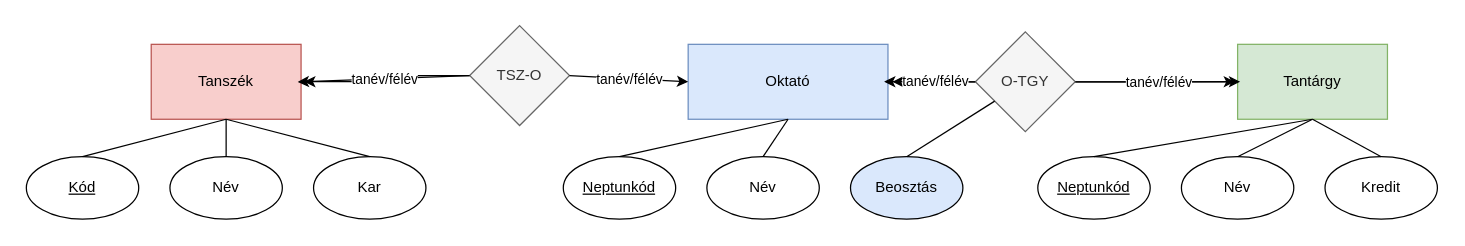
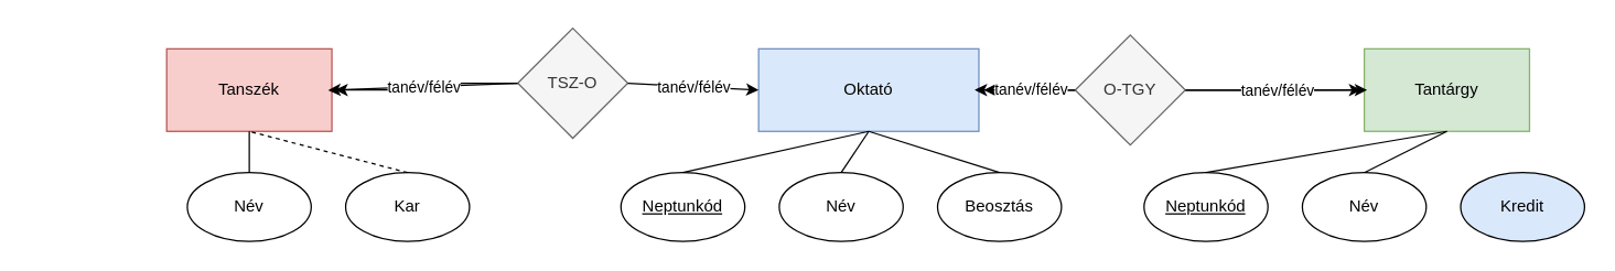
- <mxCell id="19" value="" style="endArrow=none;html=1;rounded=0;exitX=0.5;exitY=0;exitDx=0;exitDy=0;" parent="1" source="15" target="9" edge="1"><mxGeometry width="50" height="50" relative="1" as="geometry"><mxPoint x="370" y="195" as="sourcePoint" /><mxPoint x="420" y="145" as="targetPoint" /></mxGeometry></mxCell>
+ <mxCell id="19" value="" style="endArrow=none;html=1;rounded=0;entryX=0.5;entryY=1;entryDx=0;entryDy=0;exitX=0.5;exitY=0;exitDx=0;exitDy=0;" parent="1" source="15" target="3" edge="1"><mxGeometry width="50" height="50" relative="1" as="geometry"><mxPoint x="370" y="195" as="sourcePoint" /><mxPoint x="420" y="145" as="targetPoint" /></mxGeometry></mxCell>
- <mxCell id="22" value="" style="endArrow=none;html=1;rounded=0;entryX=0.5;entryY=1;entryDx=0;entryDy=0;exitX=0.5;exitY=0;exitDx=0;exitDy=0;" parent="1" source="12" target="2" edge="1"><mxGeometry width="50" height="50" relative="1" as="geometry"><mxPoint x="370" y="195" as="sourcePoint" /><mxPoint x="420" y="145" as="targetPoint" /></mxGeometry></mxCell>
+ <mxCell id="22" value="" style="endArrow=none;html=1;rounded=0;entryX=0.5;entryY=1;entryDx=0;entryDy=0;exitX=0.5;exitY=0;exitDx=0;exitDy=0;dashed=1;" parent="1" source="12" target="2" edge="1"><mxGeometry width="50" height="50" relative="1" as="geometry"><mxPoint x="370" y="195" as="sourcePoint" /><mxPoint x="420" y="145" as="targetPoint" /></mxGeometry></mxCell>
- <mxCell id="26" value="" style="endArrow=none;html=1;rounded=0;entryX=0.5;entryY=0;entryDx=0;entryDy=0;exitX=0.5;exitY=1;exitDx=0;exitDy=0;" parent="1" source="4" target="16" edge="1"><mxGeometry width="50" height="50" relative="1" as="geometry"><mxPoint x="755" y="155" as="sourcePoint" /><mxPoint x="640" y="125" as="targetPoint" /></mxGeometry></mxCell>
- <mxCell id="24" value="" style="endArrow=none;html=1;rounded=0;entryX=0.5;entryY=1;entryDx=0;entryDy=0;exitX=0.5;exitY=0;exitDx=0;exitDy=0;" parent="1" source="10" target="2" edge="1"><mxGeometry width="50" height="50" relative="1" as="geometry"><mxPoint x="370" y="195" as="sourcePoint" /><mxPoint x="420" y="145" as="targetPoint" /></mxGeometry></mxCell>
- <mxCell id="10" value="&lt;u&gt;Kód&lt;/u&gt;" style="ellipse;whiteSpace=wrap;html=1;" parent="1" vertex="1"><mxGeometry x="20" y="125" width="90" height="50" as="geometry" /></mxCell>
- <mxCell id="15" value="Beosztás" style="ellipse;whiteSpace=wrap;html=1;fillColor=#dae8fc;" parent="1" vertex="1"><mxGeometry x="680" y="125" width="90" height="50" as="geometry" /></mxCell>
+ <mxCell id="15" value="Beosztás" style="ellipse;whiteSpace=wrap;html=1;" parent="1" vertex="1"><mxGeometry x="680" y="125" width="90" height="50" as="geometry" /></mxCell>
- <mxCell id="16" value="Kredit" style="ellipse;whiteSpace=wrap;html=1;" parent="1" vertex="1"><mxGeometry x="1060" y="125" width="90" height="50" as="geometry" /></mxCell>
+ <mxCell id="16" value="Kredit" style="ellipse;whiteSpace=wrap;html=1;fillColor=#dae8fc;" parent="1" vertex="1"><mxGeometry x="1060" y="125" width="90" height="50" as="geometry" /></mxCell>
